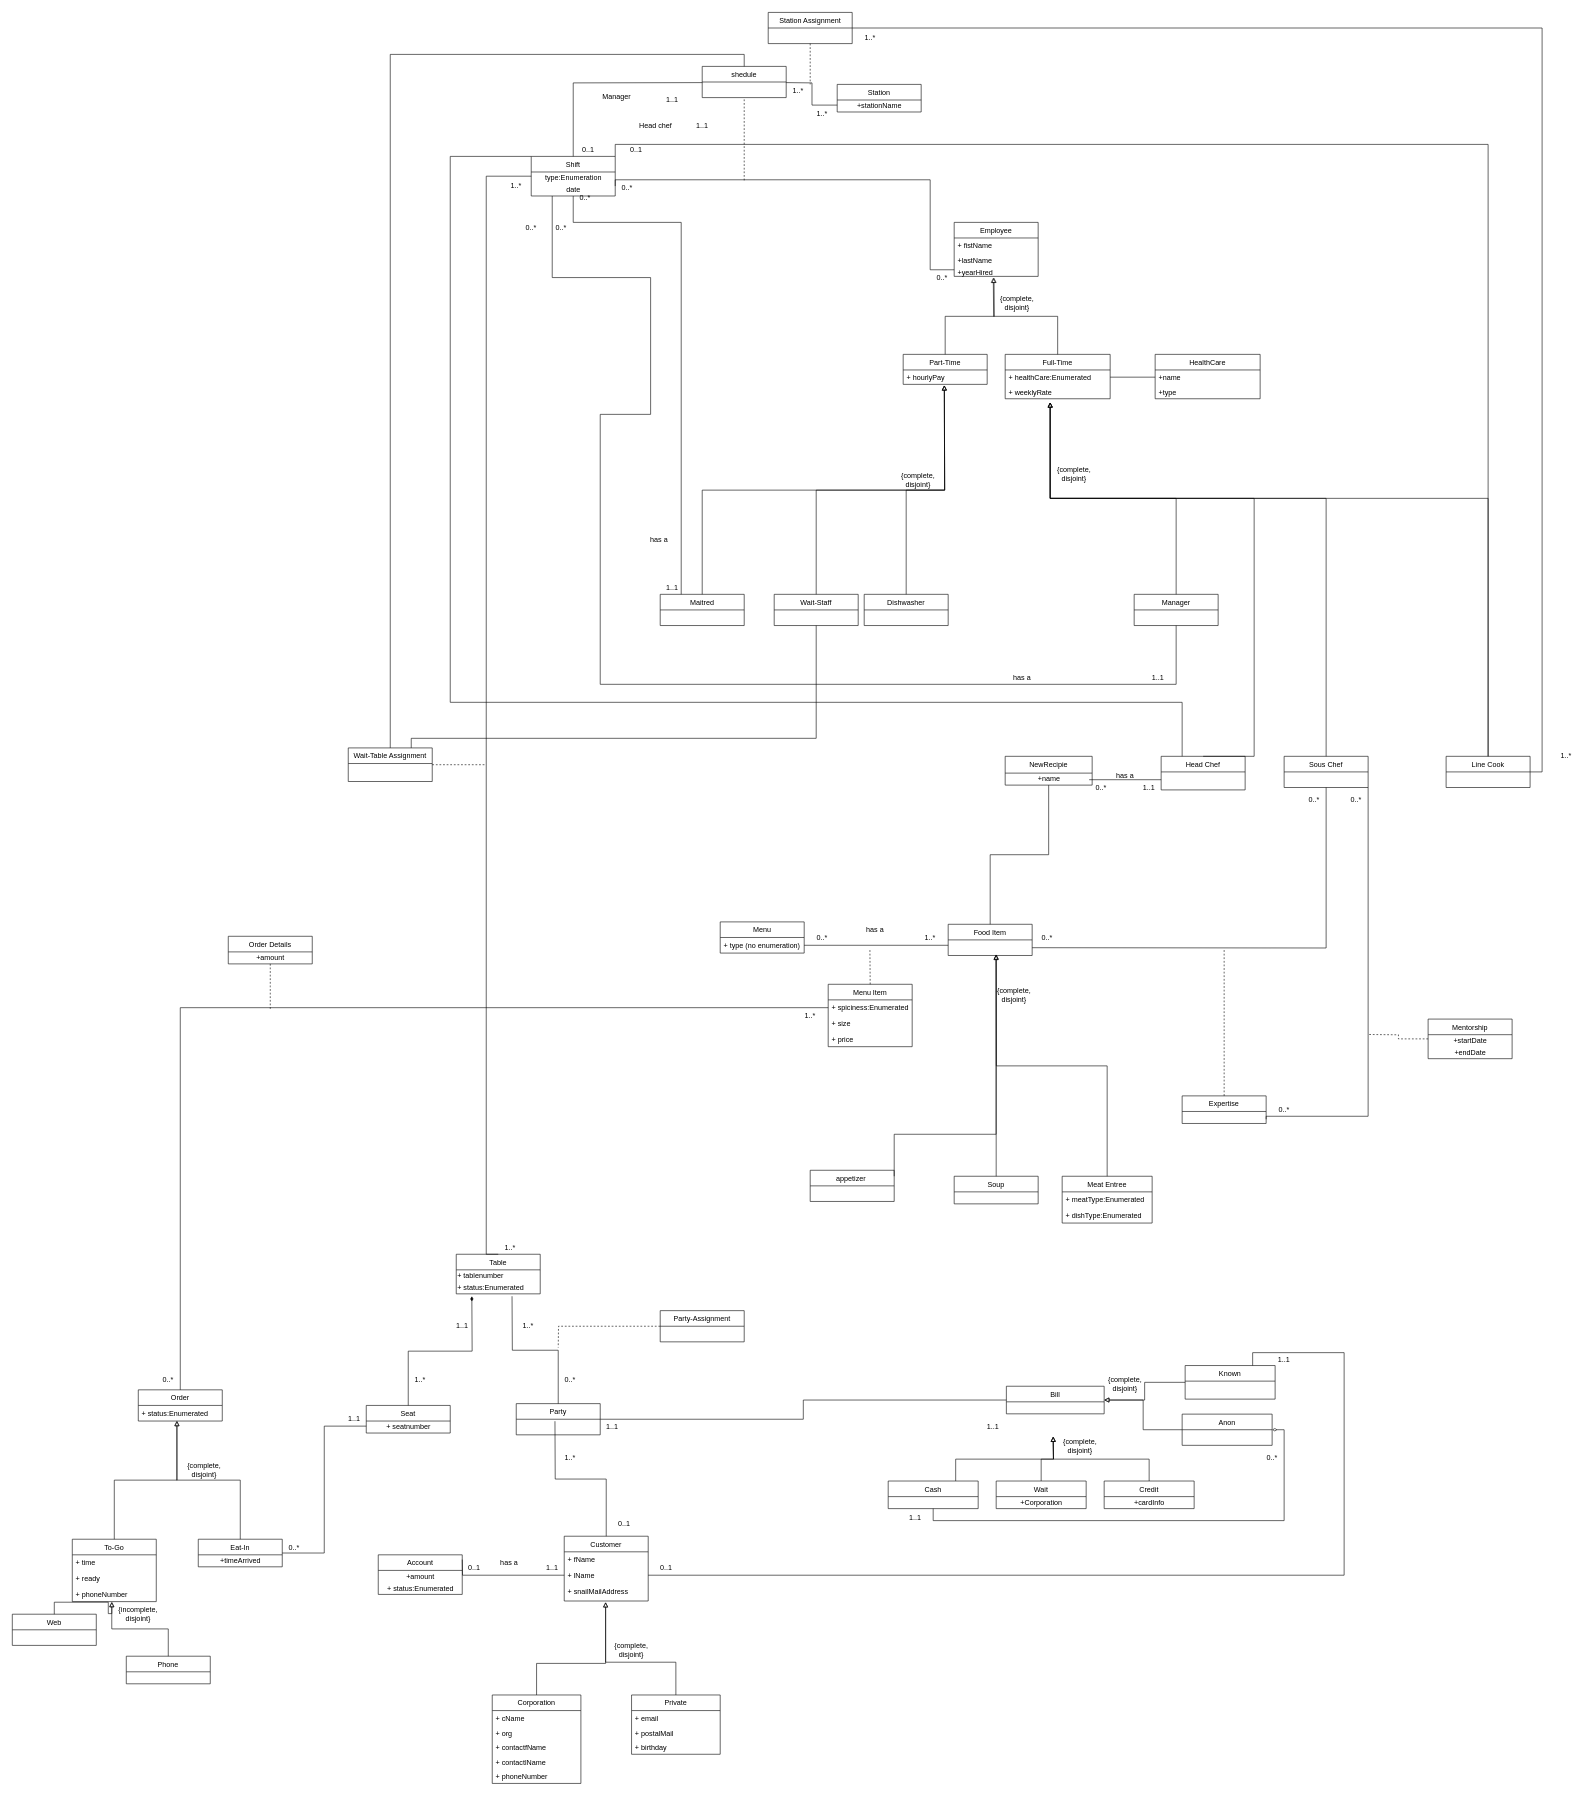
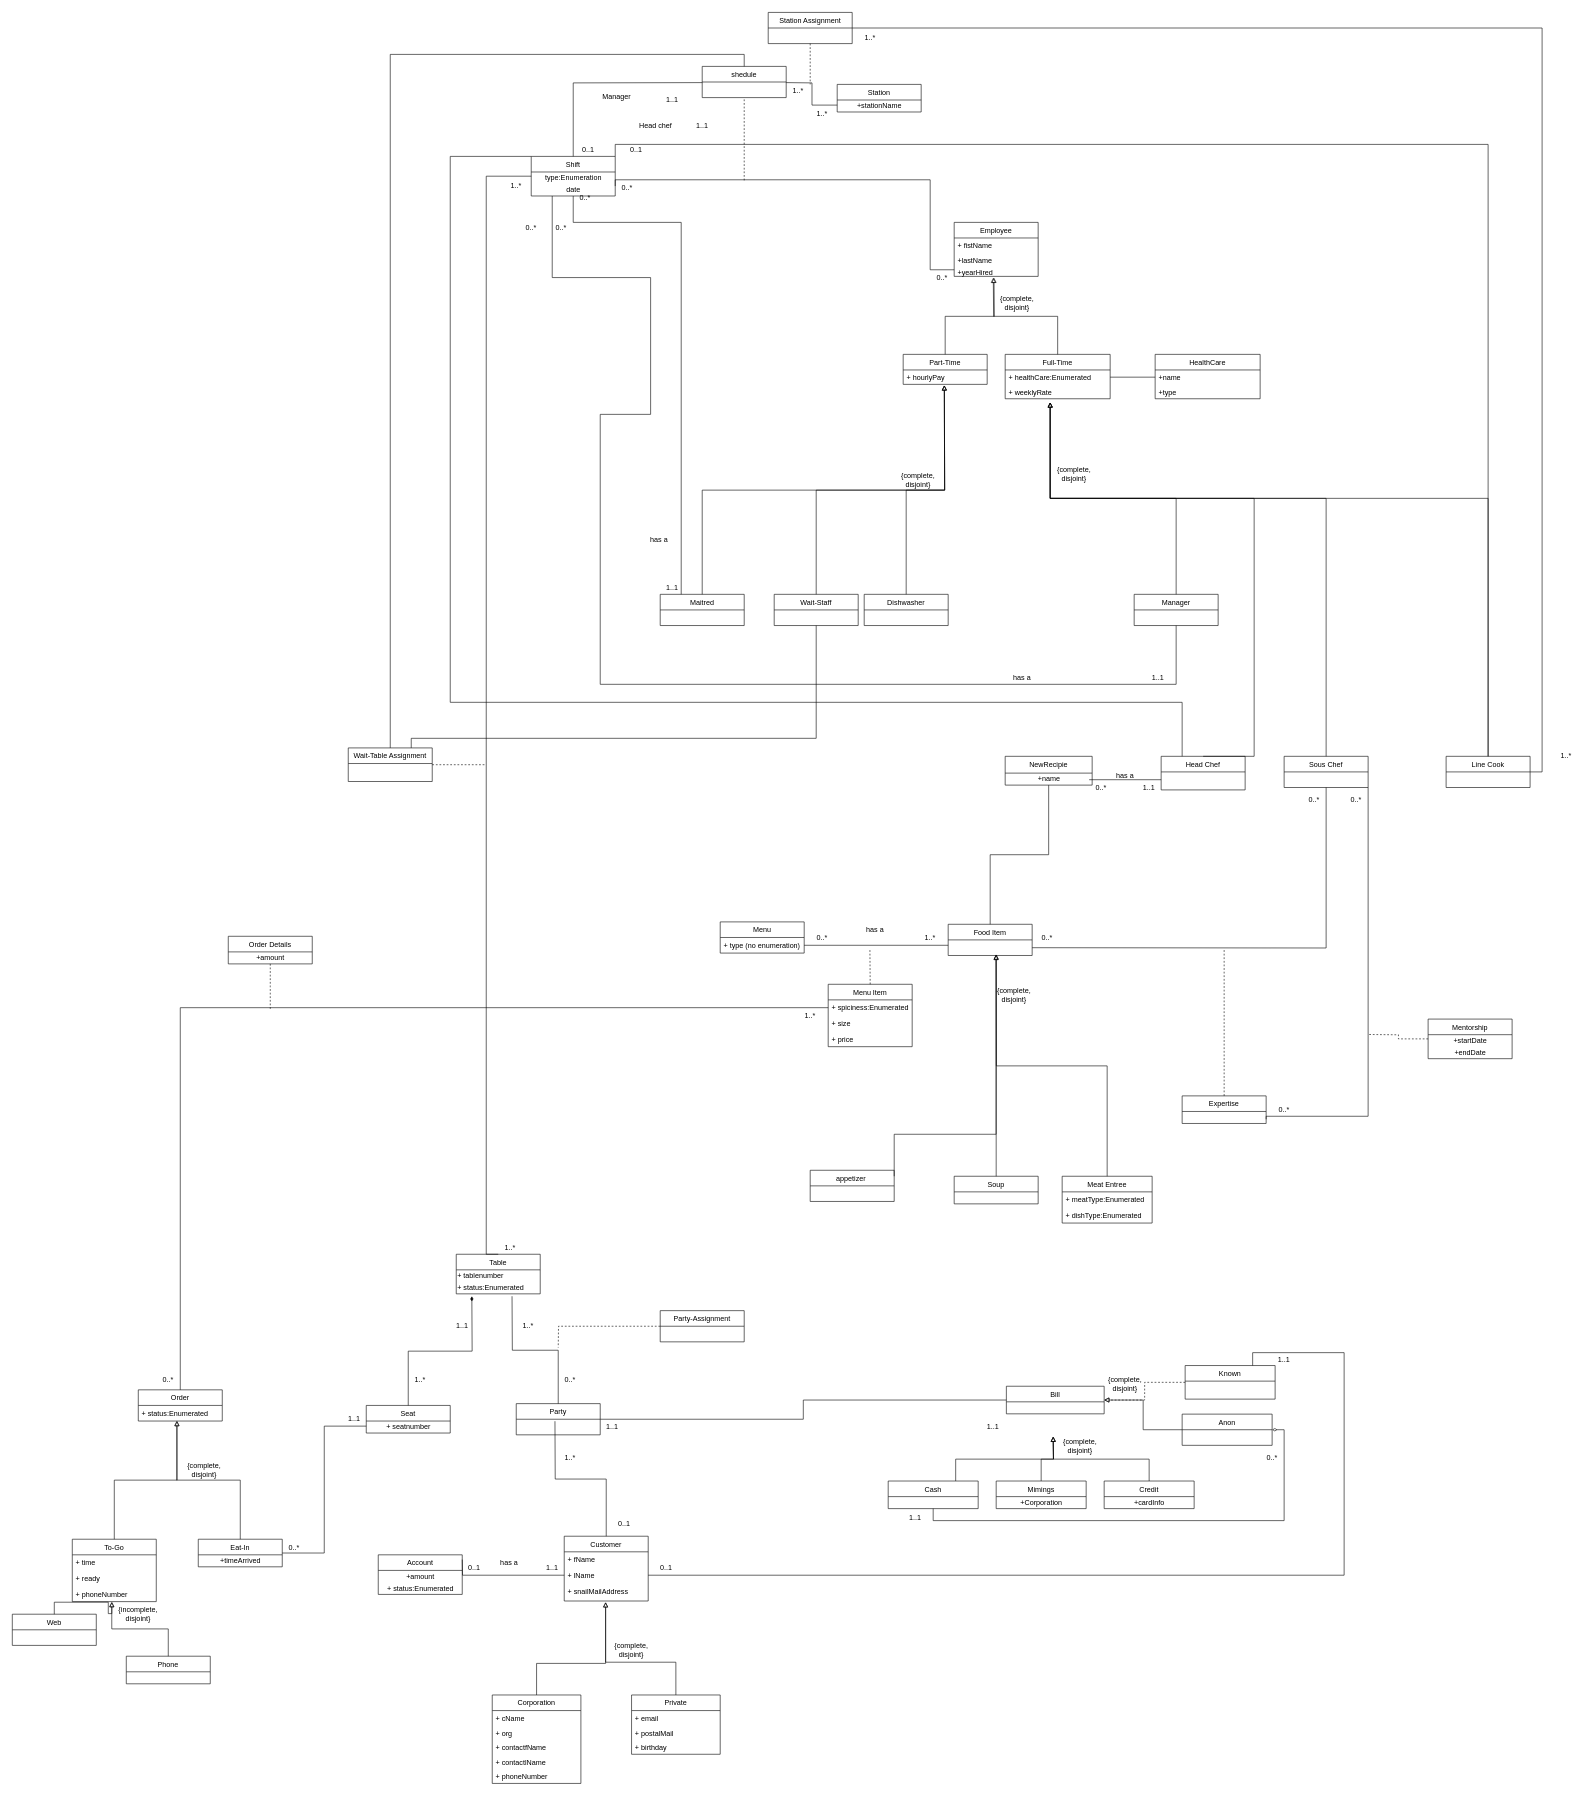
- <mxCell id="168" style="edgeStyle=orthogonalEdgeStyle;rounded=0;orthogonalLoop=1;jettySize=auto;html=1;exitX=0;exitY=0.5;exitDx=0;exitDy=0;endArrow=block;endFill=0;entryX=1;entryY=0.5;entryDx=0;entryDy=0;" parent="1" source="169" target="164" edge="1"><mxGeometry relative="1" as="geometry"><mxPoint x="1890" y="2350" as="targetPoint" /></mxGeometry></mxCell>
+ <mxCell id="168" style="edgeStyle=orthogonalEdgeStyle;rounded=0;orthogonalLoop=1;jettySize=auto;html=1;exitX=0;exitY=0.5;exitDx=0;exitDy=0;endArrow=block;endFill=0;entryX=1;entryY=0.5;entryDx=0;entryDy=0;dashed=1;" parent="1" source="169" target="164" edge="1"><mxGeometry relative="1" as="geometry"><mxPoint x="1890" y="2350" as="targetPoint" /></mxGeometry></mxCell>
- <mxCell id="160" value="Wait" style="swimlane;fontStyle=0;childLayout=stackLayout;horizontal=1;startSize=26;fillColor=none;horizontalStack=0;resizeParent=1;resizeParentMax=0;resizeLast=0;collapsible=1;marginBottom=0;" parent="1" vertex="1"><mxGeometry x="1660" y="2468" width="150" height="46" as="geometry" /></mxCell>
+ <mxCell id="160" value="Mimings" style="swimlane;fontStyle=0;childLayout=stackLayout;horizontal=1;startSize=26;fillColor=none;horizontalStack=0;resizeParent=1;resizeParentMax=0;resizeLast=0;collapsible=1;marginBottom=0;" parent="1" vertex="1"><mxGeometry x="1660" y="2468" width="150" height="46" as="geometry" /></mxCell>
